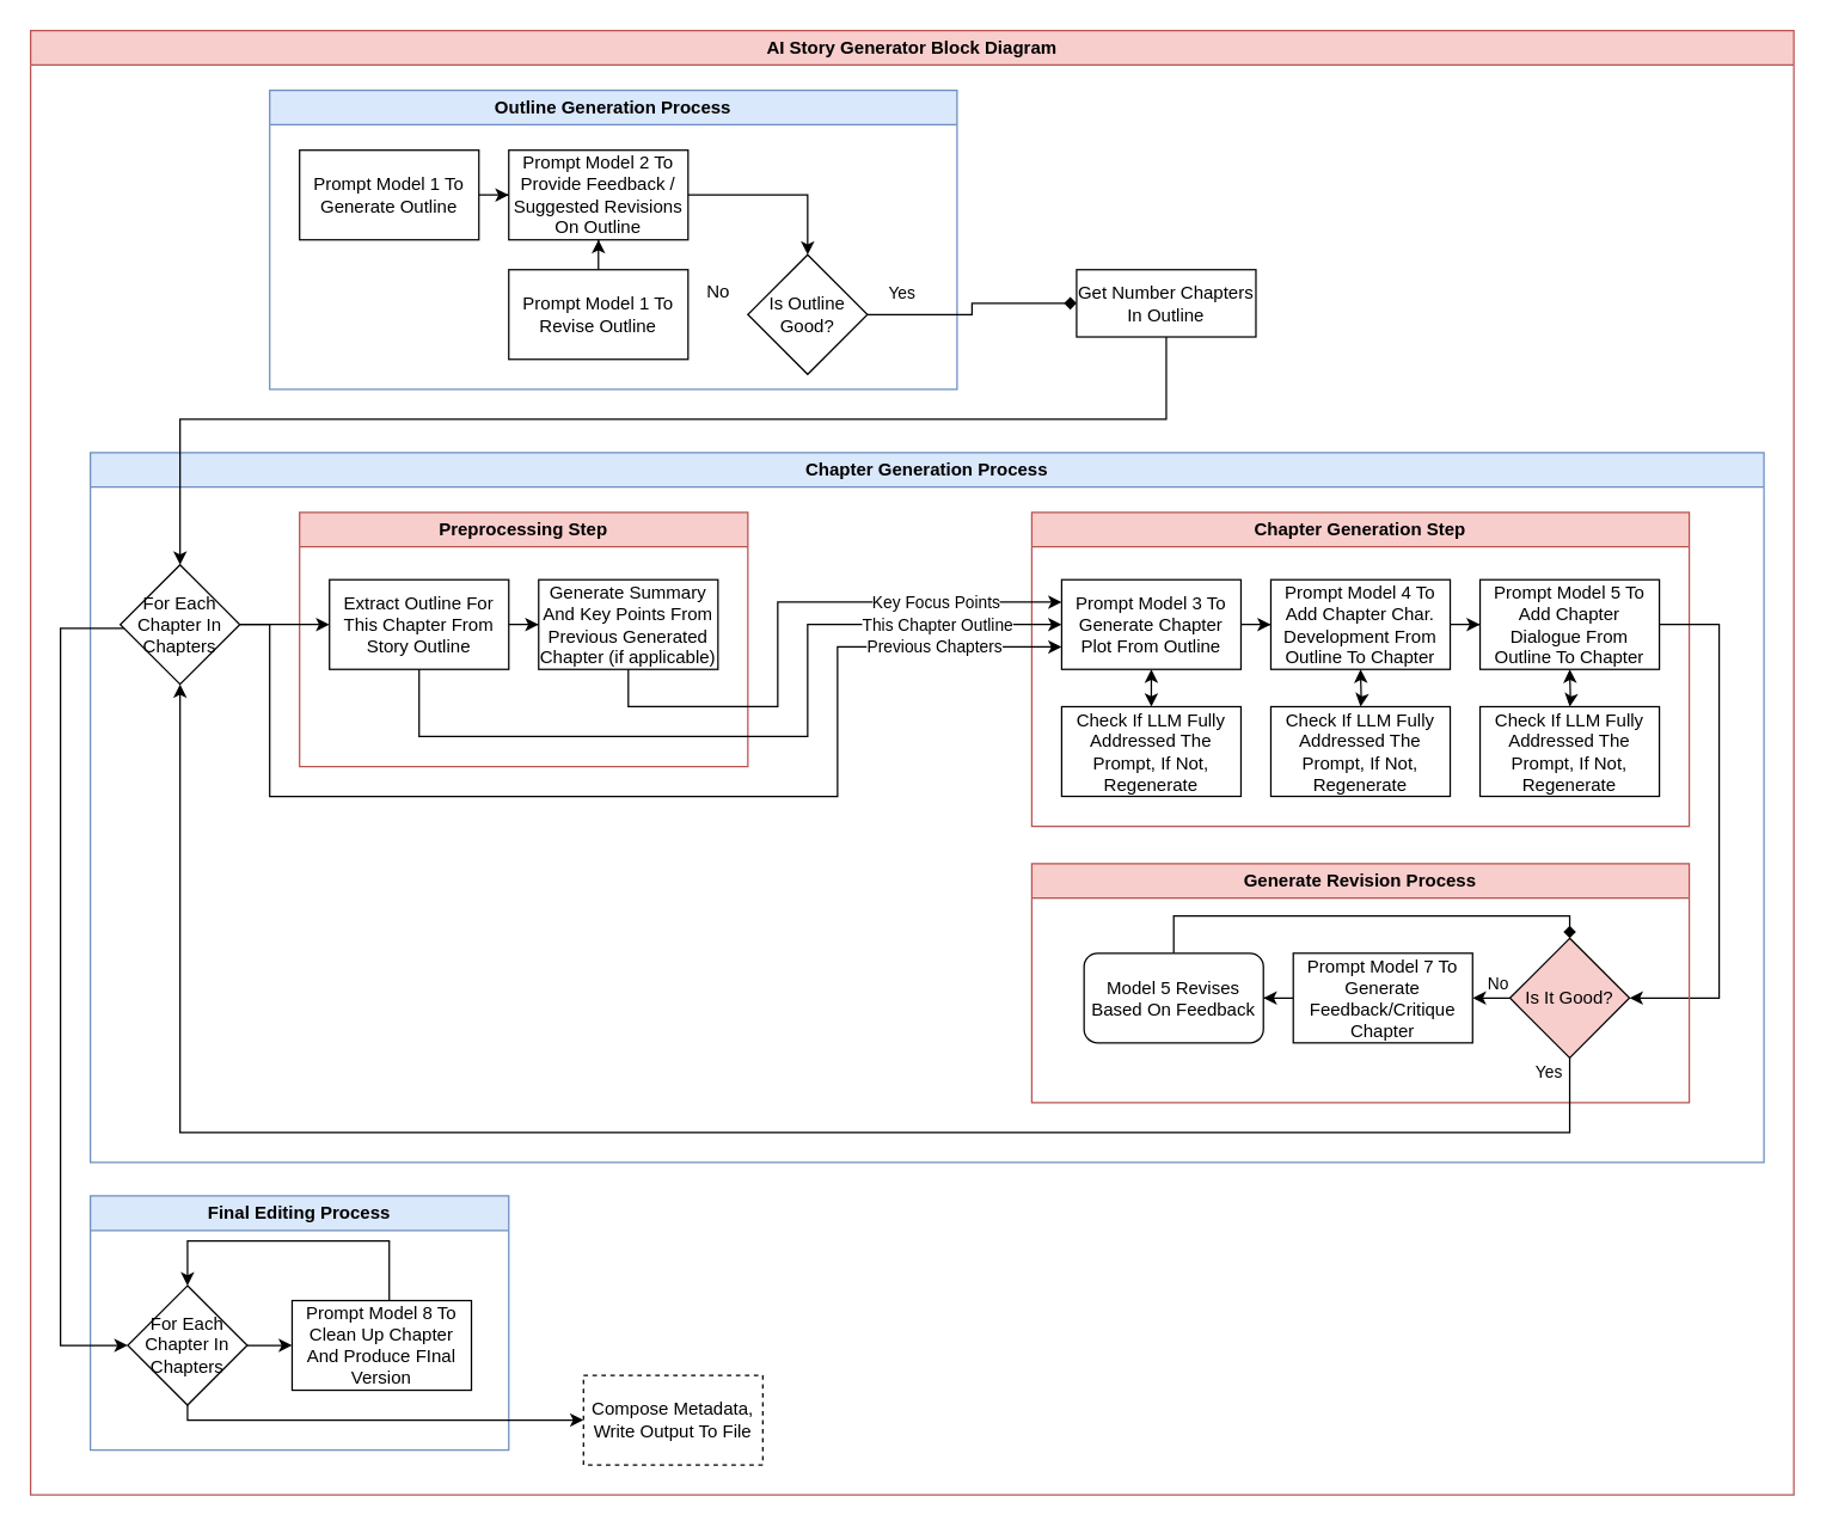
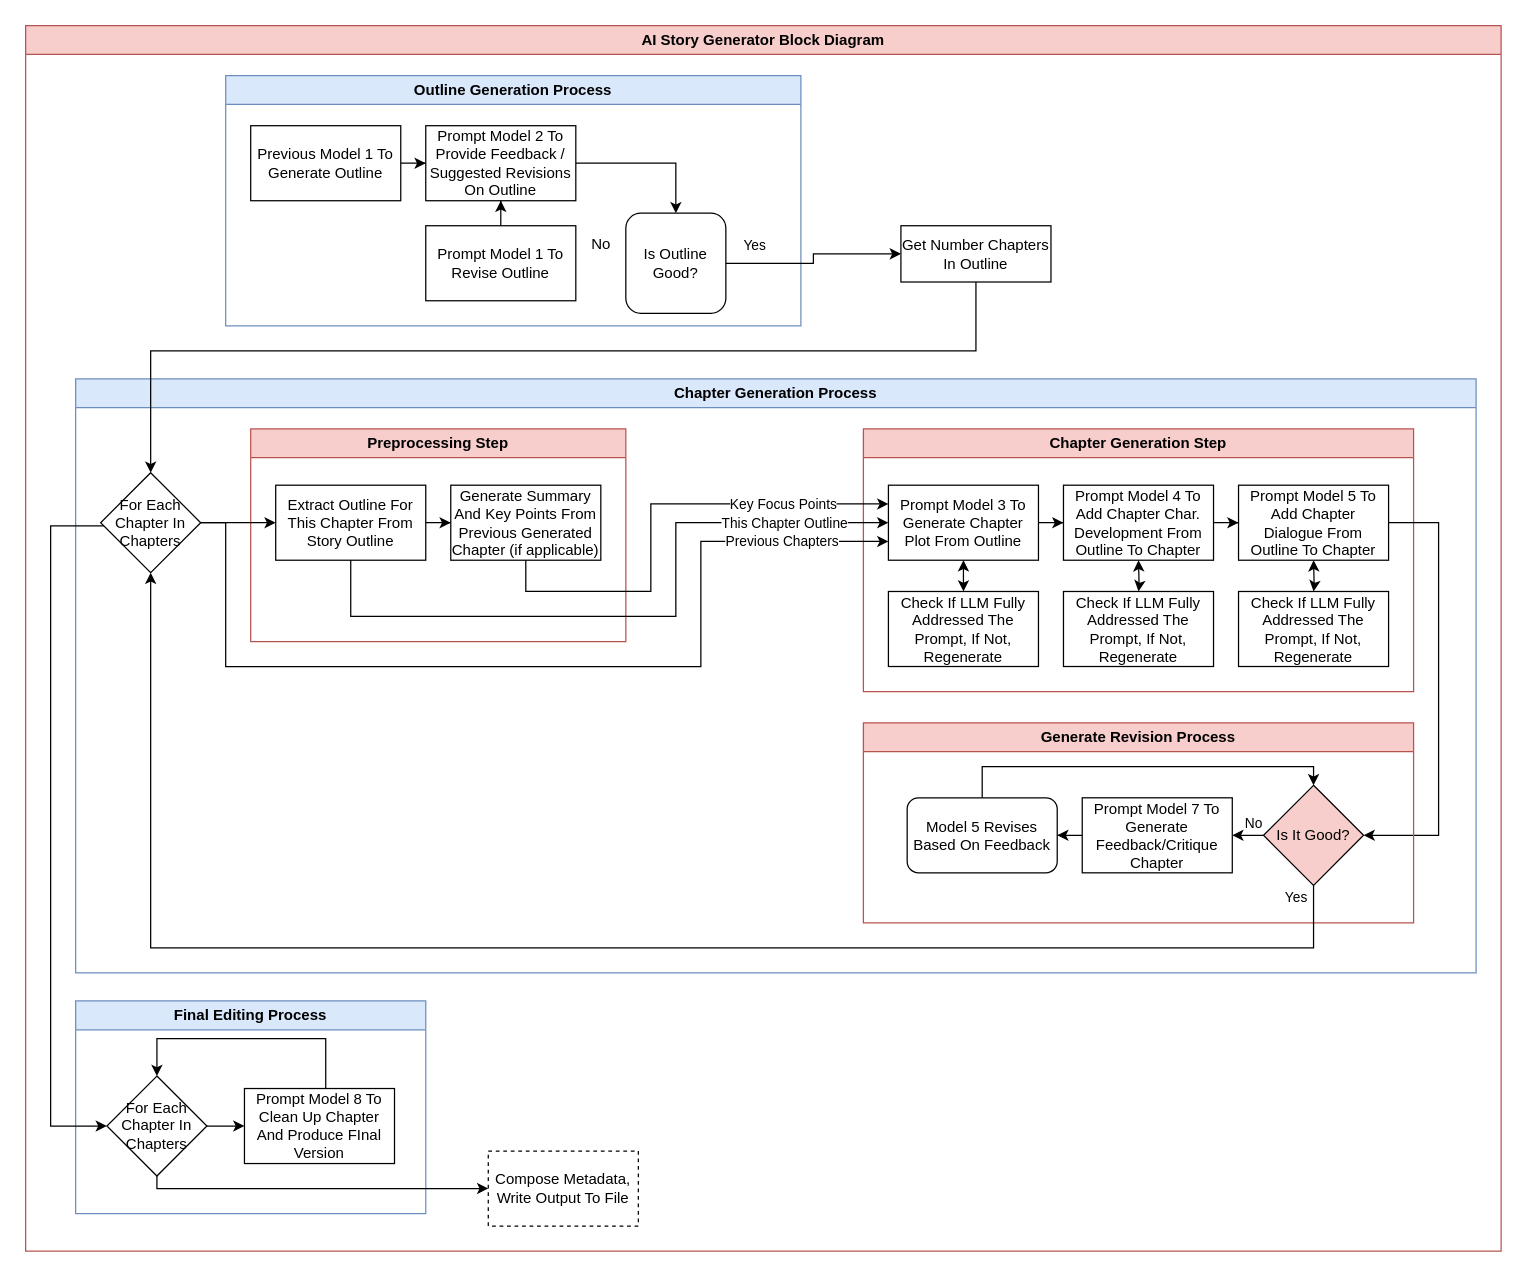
- <mxCell id="5" value="Prompt Model 1 To Generate Outline" style="rounded=0;whiteSpace=wrap;html=1;" parent="3" vertex="1"><mxGeometry x="20" y="40" width="120" height="60" as="geometry" /></mxCell>
+ <mxCell id="5" value="Previous Model 1 To Generate Outline" style="rounded=0;whiteSpace=wrap;html=1;" parent="3" vertex="1"><mxGeometry x="20" y="40" width="120" height="60" as="geometry" /></mxCell>
- <mxCell id="50" style="edgeStyle=orthogonalEdgeStyle;rounded=0;orthogonalLoop=1;jettySize=auto;html=1;entryX=0;entryY=0.5;entryDx=0;entryDy=0;endArrow=diamond;" parent="2" source="8" target="49" edge="1"><mxGeometry relative="1" as="geometry"><Array as="points" /></mxGeometry></mxCell>
+ <mxCell id="50" style="edgeStyle=orthogonalEdgeStyle;rounded=0;orthogonalLoop=1;jettySize=auto;html=1;entryX=0;entryY=0.5;entryDx=0;entryDy=0;" parent="2" source="8" target="49" edge="1"><mxGeometry relative="1" as="geometry"><Array as="points" /></mxGeometry></mxCell>
- <mxCell id="8" value="Is Outline Good?" style="rhombus;whiteSpace=wrap;html=1;" parent="3" vertex="1"><mxGeometry x="320" y="110" width="80" height="80" as="geometry" /></mxCell>
+ <mxCell id="8" value="Is Outline Good?" style="whiteSpace=wrap;html=1;rounded=1;" parent="3" vertex="1"><mxGeometry x="320" y="110" width="80" height="80" as="geometry" /></mxCell>
- <mxCell id="44" style="edgeStyle=orthogonalEdgeStyle;rounded=0;orthogonalLoop=1;jettySize=auto;html=1;entryX=0.5;entryY=0;entryDx=0;entryDy=0;endArrow=diamond;" edge="1" parent="38" source="45" target="41"><mxGeometry relative="1" as="geometry"><Array as="points"><mxPoint x="95" y="35" /><mxPoint x="360" y="35" /></Array></mxGeometry></mxCell>
+ <mxCell id="44" style="edgeStyle=orthogonalEdgeStyle;rounded=0;orthogonalLoop=1;jettySize=auto;html=1;entryX=0.5;entryY=0;entryDx=0;entryDy=0;" edge="1" parent="38" source="45" target="41"><mxGeometry relative="1" as="geometry"><Array as="points"><mxPoint x="95" y="35" /><mxPoint x="360" y="35" /></Array></mxGeometry></mxCell>
